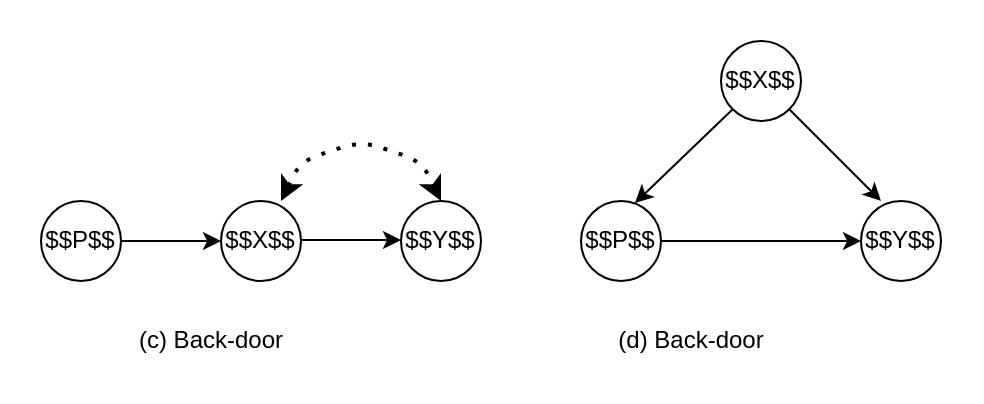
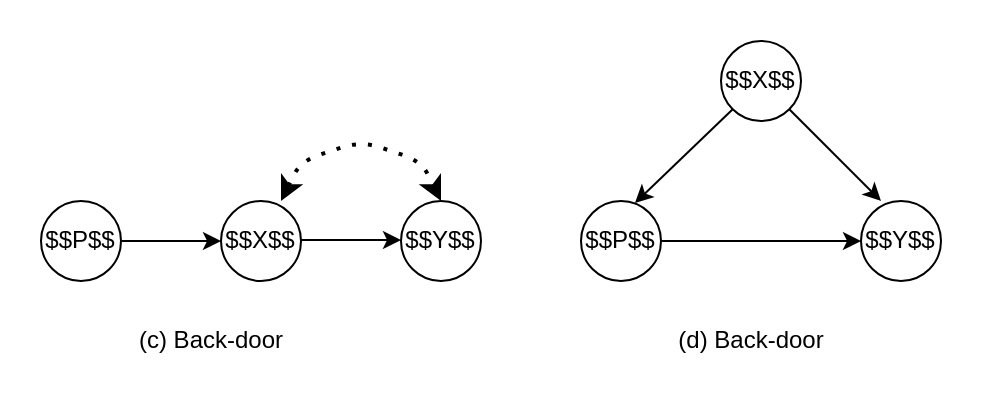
- <mxCell id="15" value="(d) Back-door" style="text;html=1;align=center;verticalAlign=middle;resizable=0;points=[];autosize=1;" vertex="1" parent="1"><mxGeometry x="300" y="160" width="90" height="20" as="geometry" /></mxCell>
+ <mxCell id="15" value="(d) Back-door" style="text;html=1;align=center;verticalAlign=middle;resizable=0;points=[];autosize=1;" vertex="1" parent="1"><mxGeometry x="330" y="160" width="90" height="20" as="geometry" /></mxCell>
